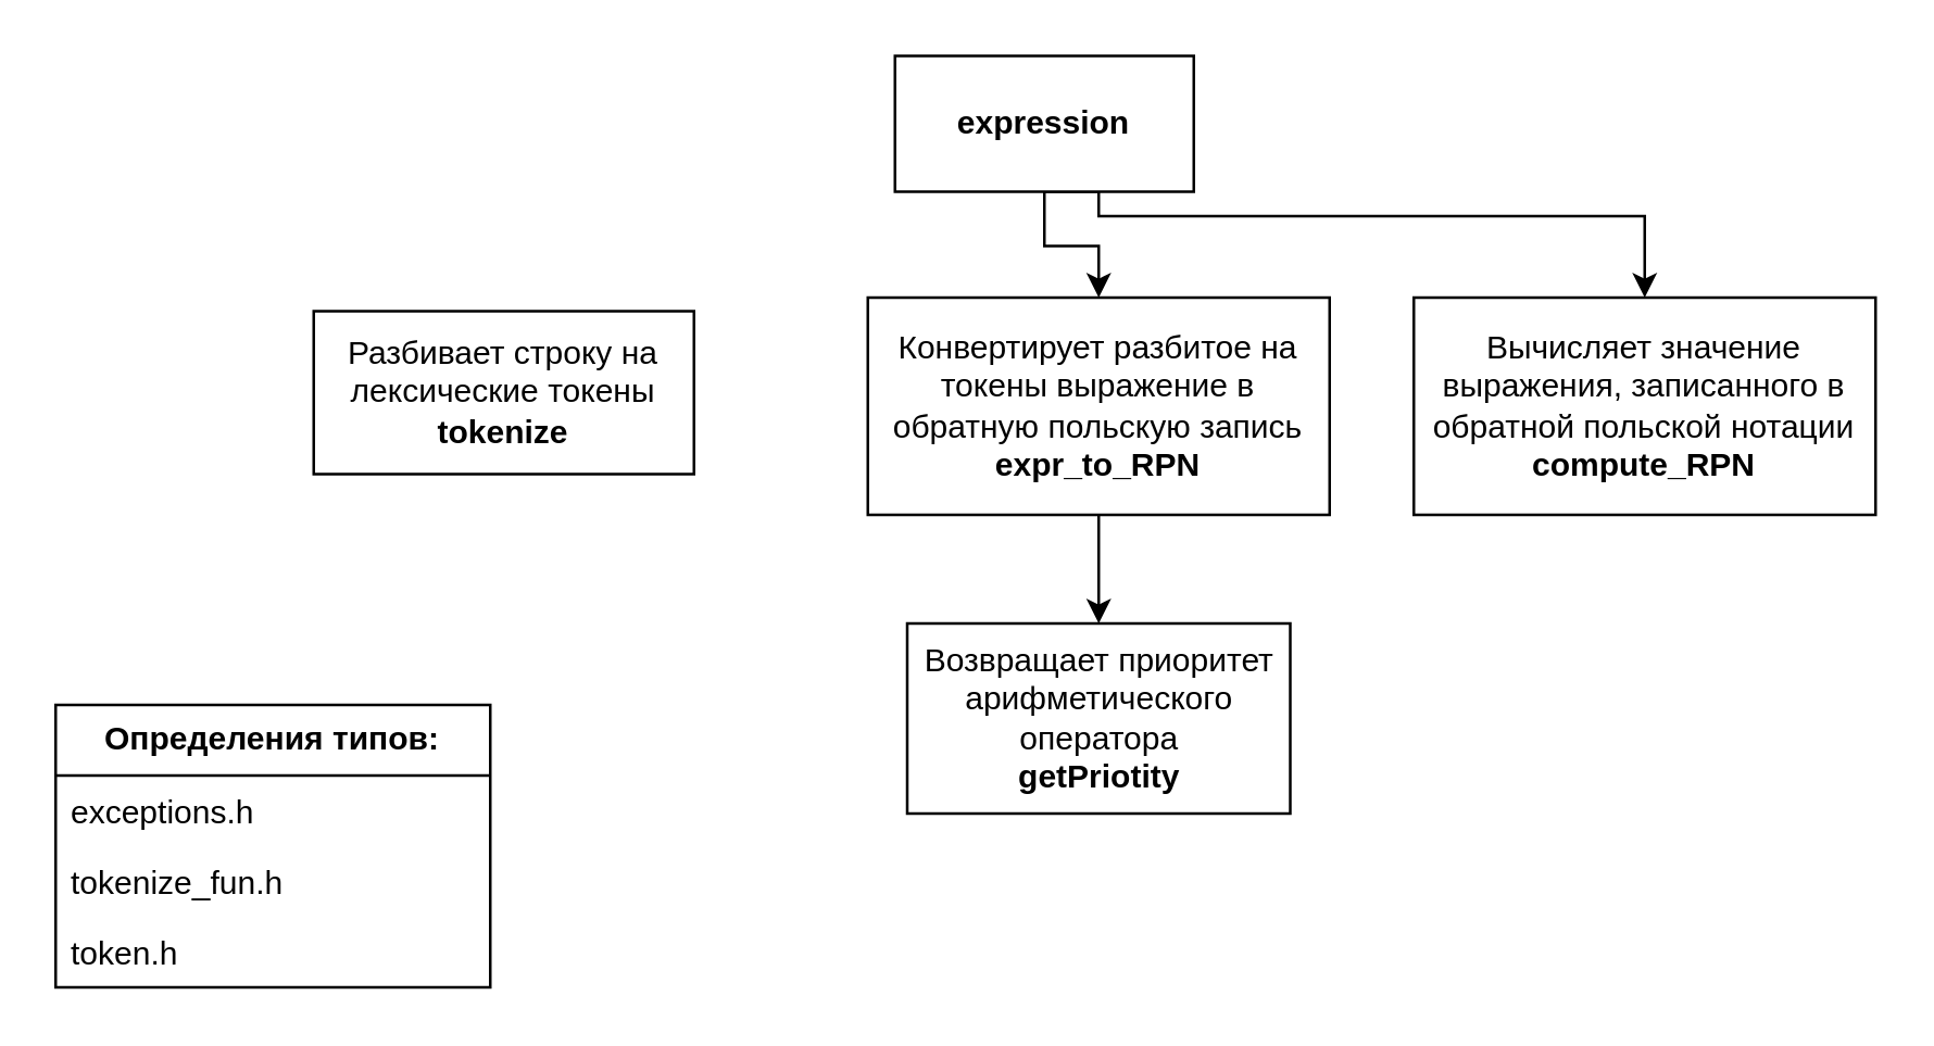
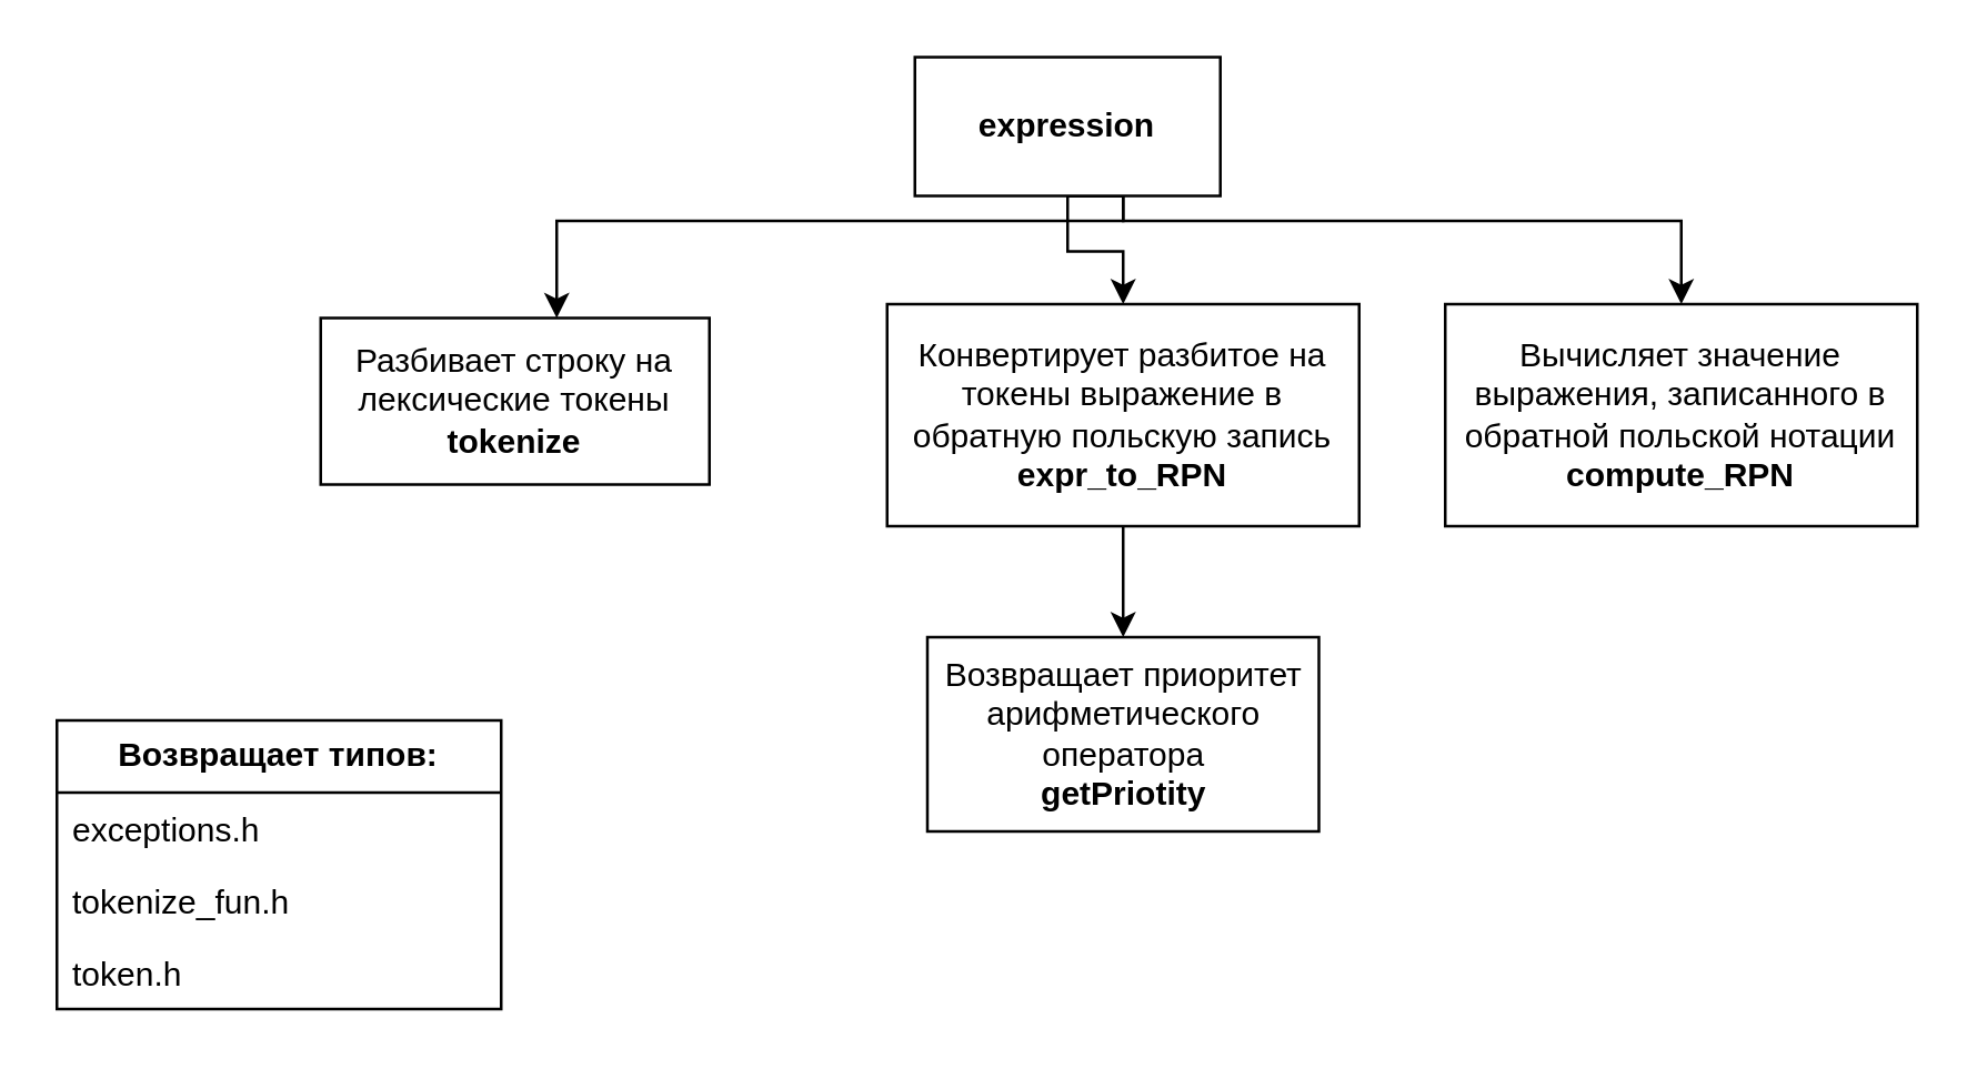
+ <mxCell id="2" style="edgeStyle=orthogonalEdgeStyle;rounded=0;orthogonalLoop=1;jettySize=auto;html=1;exitX=0.5;exitY=1;exitDx=0;exitDy=0;" edge="1" parent="1" source="5" target="6"><mxGeometry relative="1" as="geometry"><Array as="points"><mxPoint x="404" y="79" /><mxPoint x="200" y="79" /></Array></mxGeometry></mxCell>
- <mxCell id="11" value="&lt;b&gt;Определения типов:&lt;/b&gt;" style="swimlane;fontStyle=0;childLayout=stackLayout;horizontal=1;startSize=26;fillColor=none;horizontalStack=0;resizeParent=1;resizeParentMax=0;resizeLast=0;collapsible=1;marginBottom=0;whiteSpace=wrap;html=1;" vertex="1" parent="1"><mxGeometry x="20" y="259" width="160" height="104" as="geometry" /></mxCell>
+ <mxCell id="11" value="&lt;b&gt;Возвращает типов:&lt;/b&gt;" style="swimlane;fontStyle=0;childLayout=stackLayout;horizontal=1;startSize=26;fillColor=none;horizontalStack=0;resizeParent=1;resizeParentMax=0;resizeLast=0;collapsible=1;marginBottom=0;whiteSpace=wrap;html=1;" vertex="1" parent="1"><mxGeometry x="20" y="259" width="160" height="104" as="geometry" /></mxCell>
